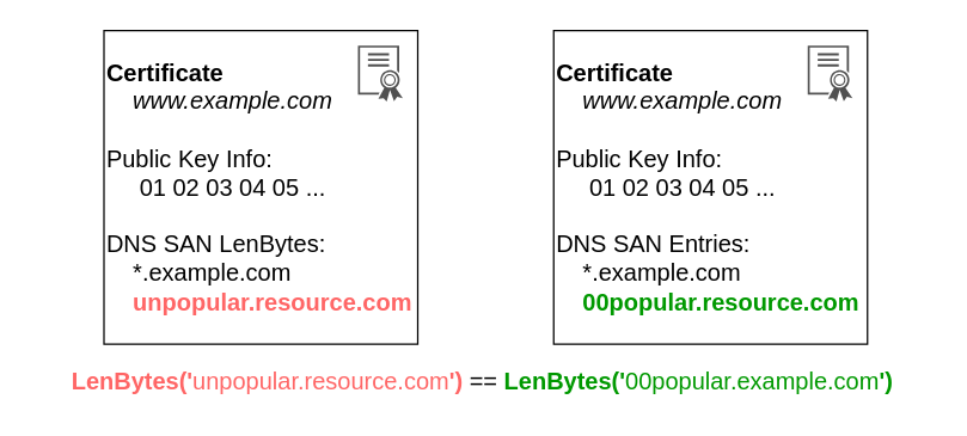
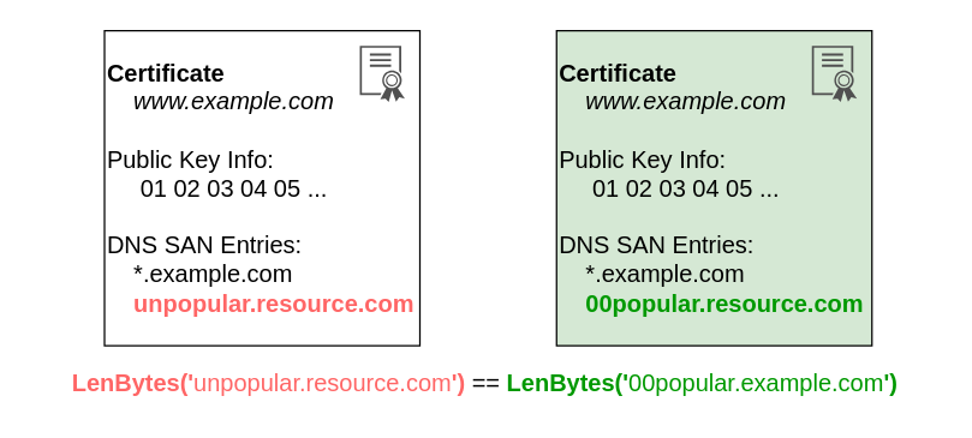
- <mxCell id="2" value="&lt;div style=&quot;font-size: 16px;&quot;&gt;&lt;span style=&quot;background-color: initial; font-size: 16px;&quot;&gt;&lt;b style=&quot;font-size: 16px;&quot;&gt;Certificate&lt;/b&gt;&lt;/span&gt;&lt;/div&gt;&lt;div style=&quot;font-size: 16px;&quot;&gt;&lt;span style=&quot;background-color: initial; font-size: 16px;&quot;&gt;&lt;i style=&quot;font-size: 16px;&quot;&gt;&amp;nbsp; &amp;nbsp; www.example.com&lt;/i&gt;&lt;/span&gt;&lt;/div&gt;&lt;div style=&quot;font-size: 16px;&quot;&gt;&lt;span style=&quot;background-color: initial; font-size: 16px;&quot;&gt;&lt;i style=&quot;font-size: 16px;&quot;&gt;&lt;br style=&quot;font-size: 16px;&quot;&gt;&lt;/i&gt;&lt;/span&gt;&lt;/div&gt;&lt;div style=&quot;font-size: 16px;&quot;&gt;Public Key Info:&lt;/div&gt;&lt;div style=&quot;font-size: 16px;&quot;&gt;&amp;nbsp; &amp;nbsp; &amp;nbsp;01 02 03 04 05 ...&lt;/div&gt;&lt;div style=&quot;font-size: 16px;&quot;&gt;&lt;br style=&quot;font-size: 16px;&quot;&gt;&lt;/div&gt;&lt;div style=&quot;font-size: 16px;&quot;&gt;&lt;span style=&quot;background-color: initial; font-size: 16px;&quot;&gt;DNS SAN LenBytes:&lt;/span&gt;&lt;/div&gt;&amp;nbsp; &amp;nbsp; *.example.com&lt;br style=&quot;font-size: 16px;&quot;&gt;&amp;nbsp; &amp;nbsp; &lt;b style=&quot;font-size: 16px;&quot;&gt;&lt;font color=&quot;#ff6666&quot; style=&quot;font-size: 16px;&quot;&gt;unpopular.resource.com&lt;/font&gt;&lt;/b&gt;" style="whiteSpace=wrap;html=1;aspect=fixed;align=left;fontSize=16;direction=south;" parent="1" vertex="1"><mxGeometry x="69" y="20" width="210" height="210" as="geometry" /></mxCell>
+ <mxCell id="2" value="&lt;div style=&quot;font-size: 16px;&quot;&gt;&lt;span style=&quot;background-color: initial; font-size: 16px;&quot;&gt;&lt;b style=&quot;font-size: 16px;&quot;&gt;Certificate&lt;/b&gt;&lt;/span&gt;&lt;/div&gt;&lt;div style=&quot;font-size: 16px;&quot;&gt;&lt;span style=&quot;background-color: initial; font-size: 16px;&quot;&gt;&lt;i style=&quot;font-size: 16px;&quot;&gt;&amp;nbsp; &amp;nbsp; www.example.com&lt;/i&gt;&lt;/span&gt;&lt;/div&gt;&lt;div style=&quot;font-size: 16px;&quot;&gt;&lt;span style=&quot;background-color: initial; font-size: 16px;&quot;&gt;&lt;i style=&quot;font-size: 16px;&quot;&gt;&lt;br style=&quot;font-size: 16px;&quot;&gt;&lt;/i&gt;&lt;/span&gt;&lt;/div&gt;&lt;div style=&quot;font-size: 16px;&quot;&gt;Public Key Info:&lt;/div&gt;&lt;div style=&quot;font-size: 16px;&quot;&gt;&amp;nbsp; &amp;nbsp; &amp;nbsp;01 02 03 04 05 ...&lt;/div&gt;&lt;div style=&quot;font-size: 16px;&quot;&gt;&lt;br style=&quot;font-size: 16px;&quot;&gt;&lt;/div&gt;&lt;div style=&quot;font-size: 16px;&quot;&gt;&lt;span style=&quot;background-color: initial; font-size: 16px;&quot;&gt;DNS SAN Entries:&lt;/span&gt;&lt;/div&gt;&amp;nbsp; &amp;nbsp; *.example.com&lt;br style=&quot;font-size: 16px;&quot;&gt;&amp;nbsp; &amp;nbsp; &lt;b style=&quot;font-size: 16px;&quot;&gt;&lt;font color=&quot;#ff6666&quot; style=&quot;font-size: 16px;&quot;&gt;unpopular.resource.com&lt;/font&gt;&lt;/b&gt;" style="whiteSpace=wrap;html=1;aspect=fixed;align=left;fontSize=16;direction=south;" parent="1" vertex="1"><mxGeometry x="69" y="20" width="210" height="210" as="geometry" /></mxCell>
- <mxCell id="4" value="&lt;div style=&quot;font-size: 16px;&quot;&gt;&lt;span style=&quot;background-color: initial; font-size: 16px;&quot;&gt;&lt;b style=&quot;font-size: 16px;&quot;&gt;Certificate&lt;/b&gt;&lt;/span&gt;&lt;/div&gt;&lt;div style=&quot;font-size: 16px;&quot;&gt;&lt;span style=&quot;background-color: initial; font-size: 16px;&quot;&gt;&lt;i style=&quot;font-size: 16px;&quot;&gt;&amp;nbsp; &amp;nbsp; www.example.com&lt;/i&gt;&lt;/span&gt;&lt;/div&gt;&lt;div style=&quot;font-size: 16px;&quot;&gt;&lt;br style=&quot;font-size: 16px;&quot;&gt;&lt;/div&gt;&lt;div style=&quot;font-size: 16px;&quot;&gt;&lt;div style=&quot;font-size: 16px;&quot;&gt;Public Key Info:&lt;/div&gt;&lt;div style=&quot;font-size: 16px;&quot;&gt;&amp;nbsp; &amp;nbsp; &amp;nbsp;01 02 03 04 05 ...&lt;/div&gt;&lt;/div&gt;&lt;div style=&quot;font-size: 16px;&quot;&gt;&lt;br style=&quot;font-size: 16px;&quot;&gt;&lt;/div&gt;&lt;div style=&quot;font-size: 16px;&quot;&gt;&lt;span style=&quot;background-color: initial; font-size: 16px;&quot;&gt;DNS SAN Entries:&lt;/span&gt;&lt;/div&gt;&amp;nbsp; &amp;nbsp; *.example.com&lt;br style=&quot;font-size: 16px;&quot;&gt;&amp;nbsp; &amp;nbsp; &lt;b style=&quot;font-size: 16px;&quot;&gt;&lt;font color=&quot;#009900&quot; style=&quot;font-size: 16px;&quot;&gt;00popular.resource.com&lt;/font&gt;&lt;/b&gt;" style="whiteSpace=wrap;html=1;aspect=fixed;align=left;fontSize=16;" parent="1" vertex="1"><mxGeometry x="370" y="20" width="210" height="210" as="geometry" /></mxCell>
+ <mxCell id="4" value="&lt;div style=&quot;font-size: 16px;&quot;&gt;&lt;span style=&quot;background-color: initial; font-size: 16px;&quot;&gt;&lt;b style=&quot;font-size: 16px;&quot;&gt;Certificate&lt;/b&gt;&lt;/span&gt;&lt;/div&gt;&lt;div style=&quot;font-size: 16px;&quot;&gt;&lt;span style=&quot;background-color: initial; font-size: 16px;&quot;&gt;&lt;i style=&quot;font-size: 16px;&quot;&gt;&amp;nbsp; &amp;nbsp; www.example.com&lt;/i&gt;&lt;/span&gt;&lt;/div&gt;&lt;div style=&quot;font-size: 16px;&quot;&gt;&lt;br style=&quot;font-size: 16px;&quot;&gt;&lt;/div&gt;&lt;div style=&quot;font-size: 16px;&quot;&gt;&lt;div style=&quot;font-size: 16px;&quot;&gt;Public Key Info:&lt;/div&gt;&lt;div style=&quot;font-size: 16px;&quot;&gt;&amp;nbsp; &amp;nbsp; &amp;nbsp;01 02 03 04 05 ...&lt;/div&gt;&lt;/div&gt;&lt;div style=&quot;font-size: 16px;&quot;&gt;&lt;br style=&quot;font-size: 16px;&quot;&gt;&lt;/div&gt;&lt;div style=&quot;font-size: 16px;&quot;&gt;&lt;span style=&quot;background-color: initial; font-size: 16px;&quot;&gt;DNS SAN Entries:&lt;/span&gt;&lt;/div&gt;&amp;nbsp; &amp;nbsp; *.example.com&lt;br style=&quot;font-size: 16px;&quot;&gt;&amp;nbsp; &amp;nbsp; &lt;b style=&quot;font-size: 16px;&quot;&gt;&lt;font color=&quot;#009900&quot; style=&quot;font-size: 16px;&quot;&gt;00popular.resource.com&lt;/font&gt;&lt;/b&gt;" style="whiteSpace=wrap;html=1;aspect=fixed;align=left;fontSize=16;fillColor=#d5e8d4;" parent="1" vertex="1"><mxGeometry x="370" y="20" width="210" height="210" as="geometry" /></mxCell>
